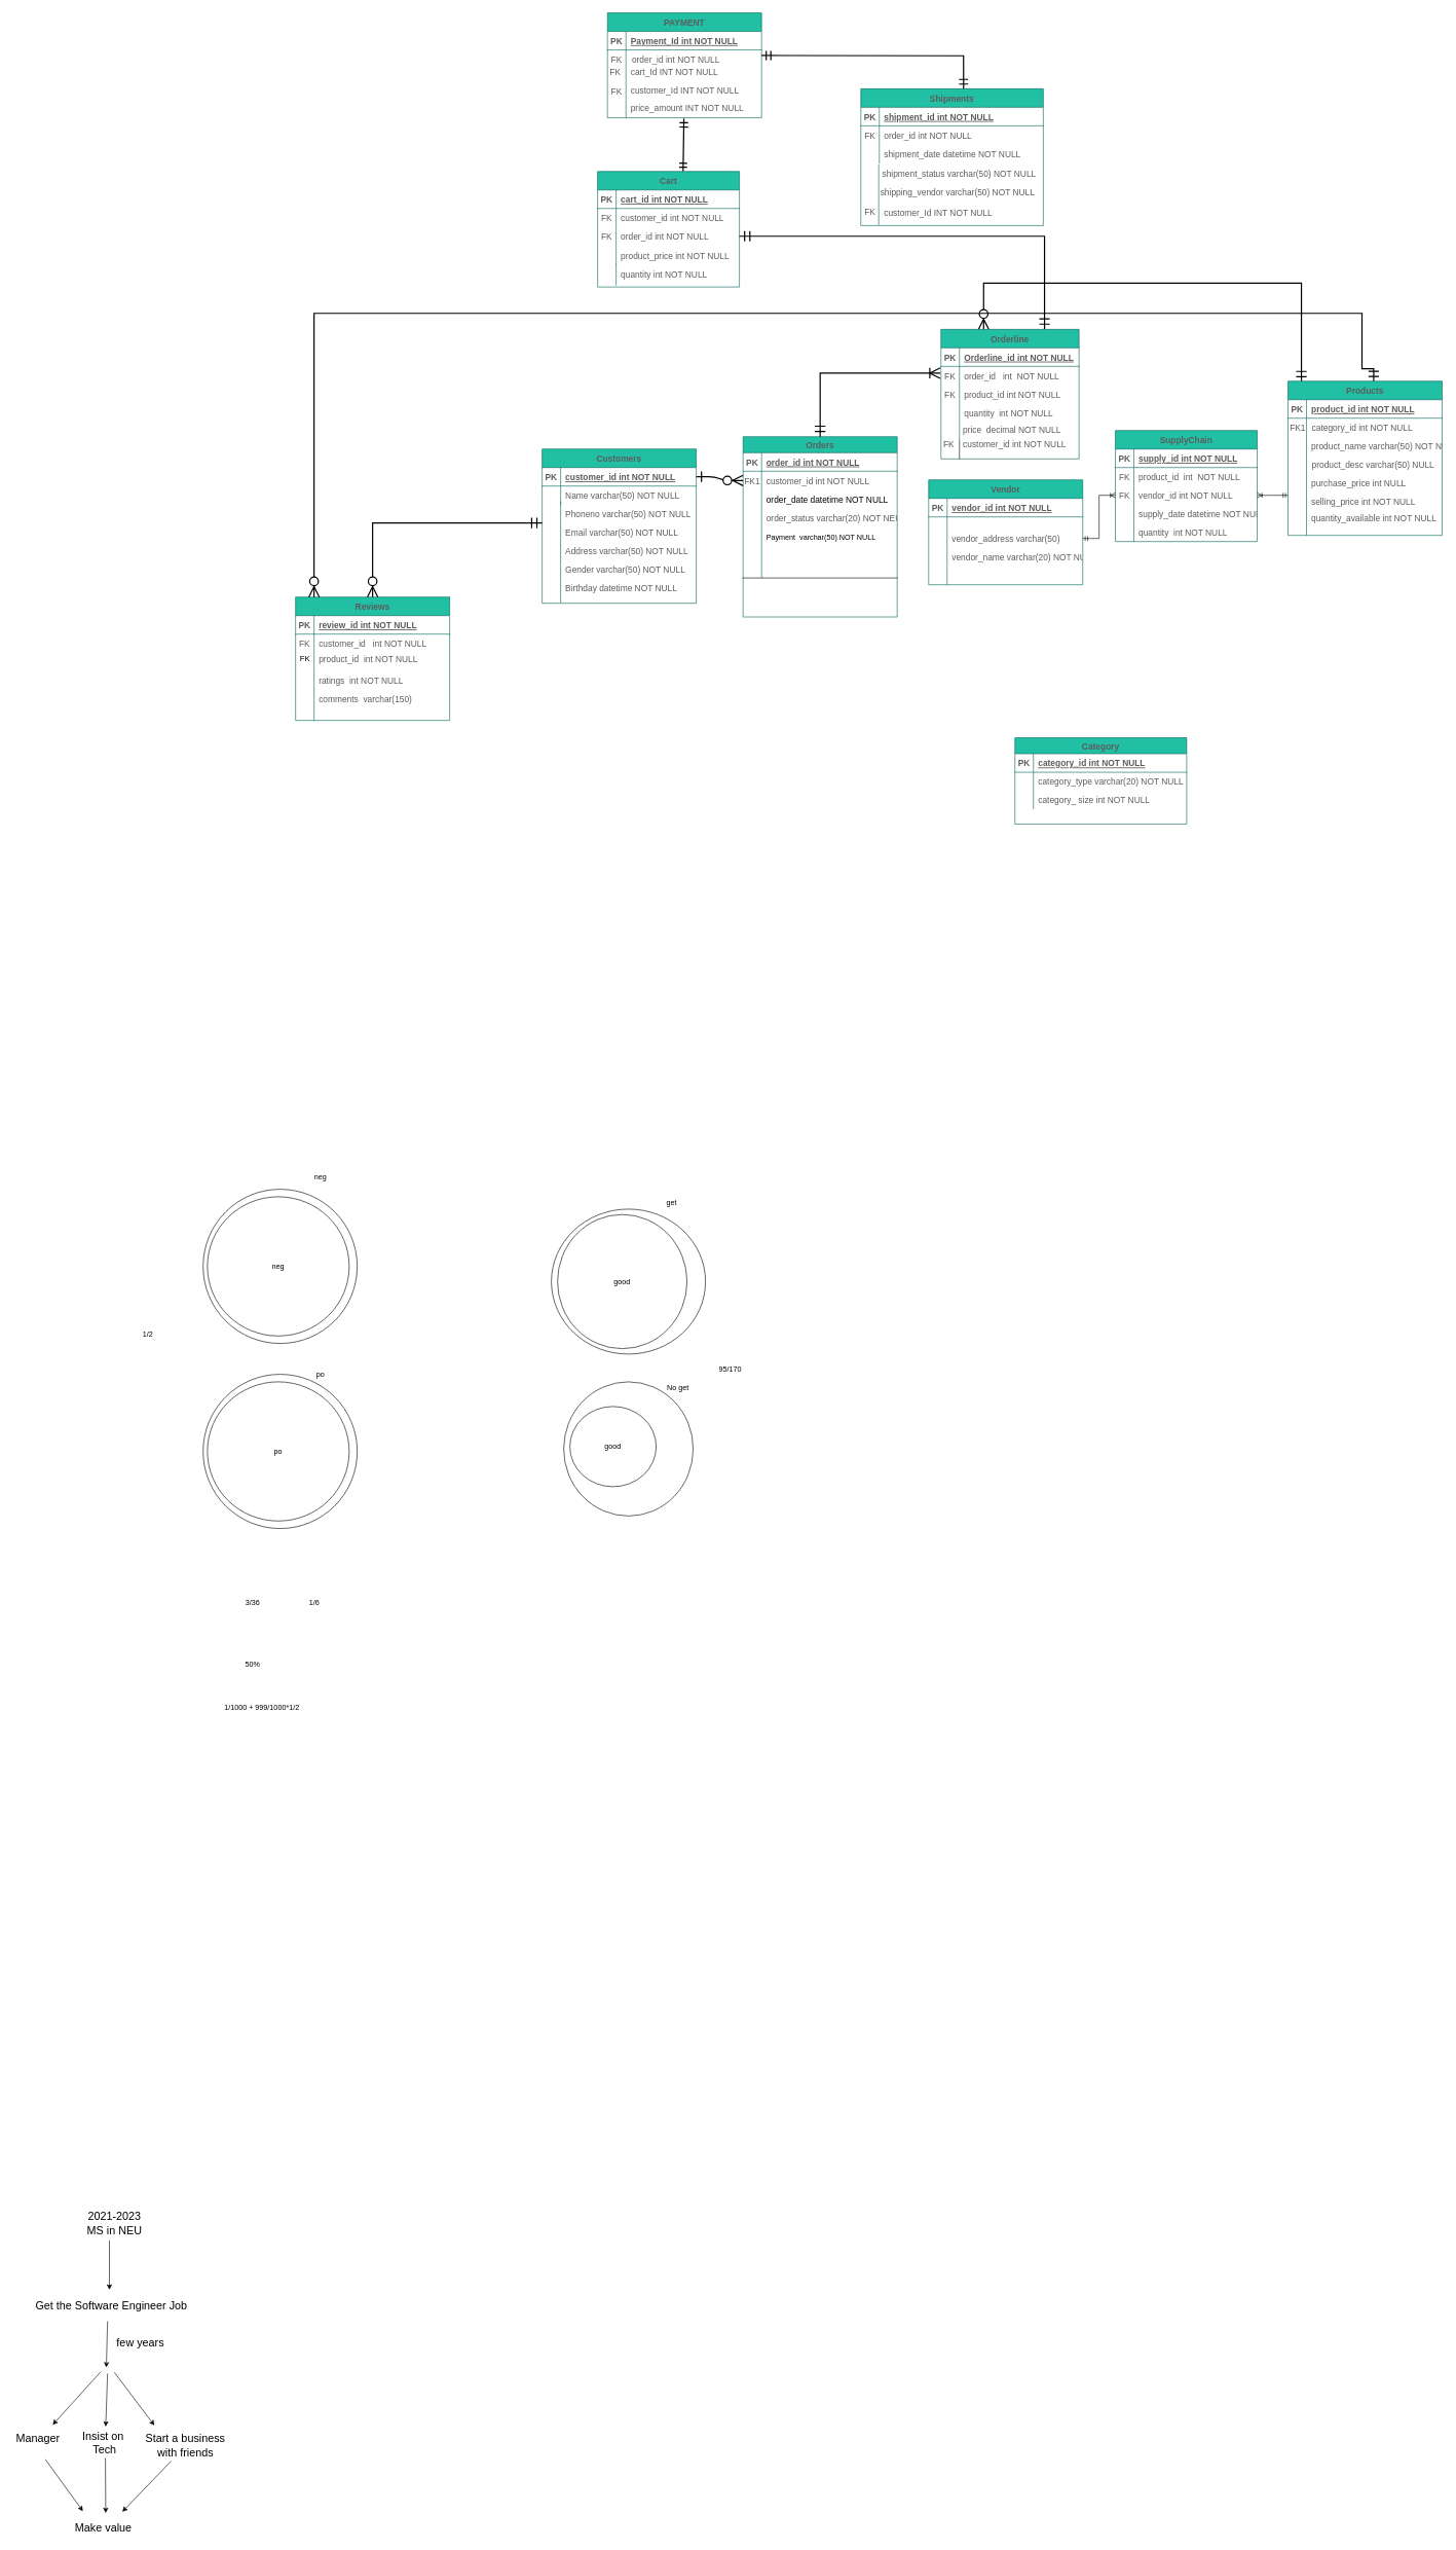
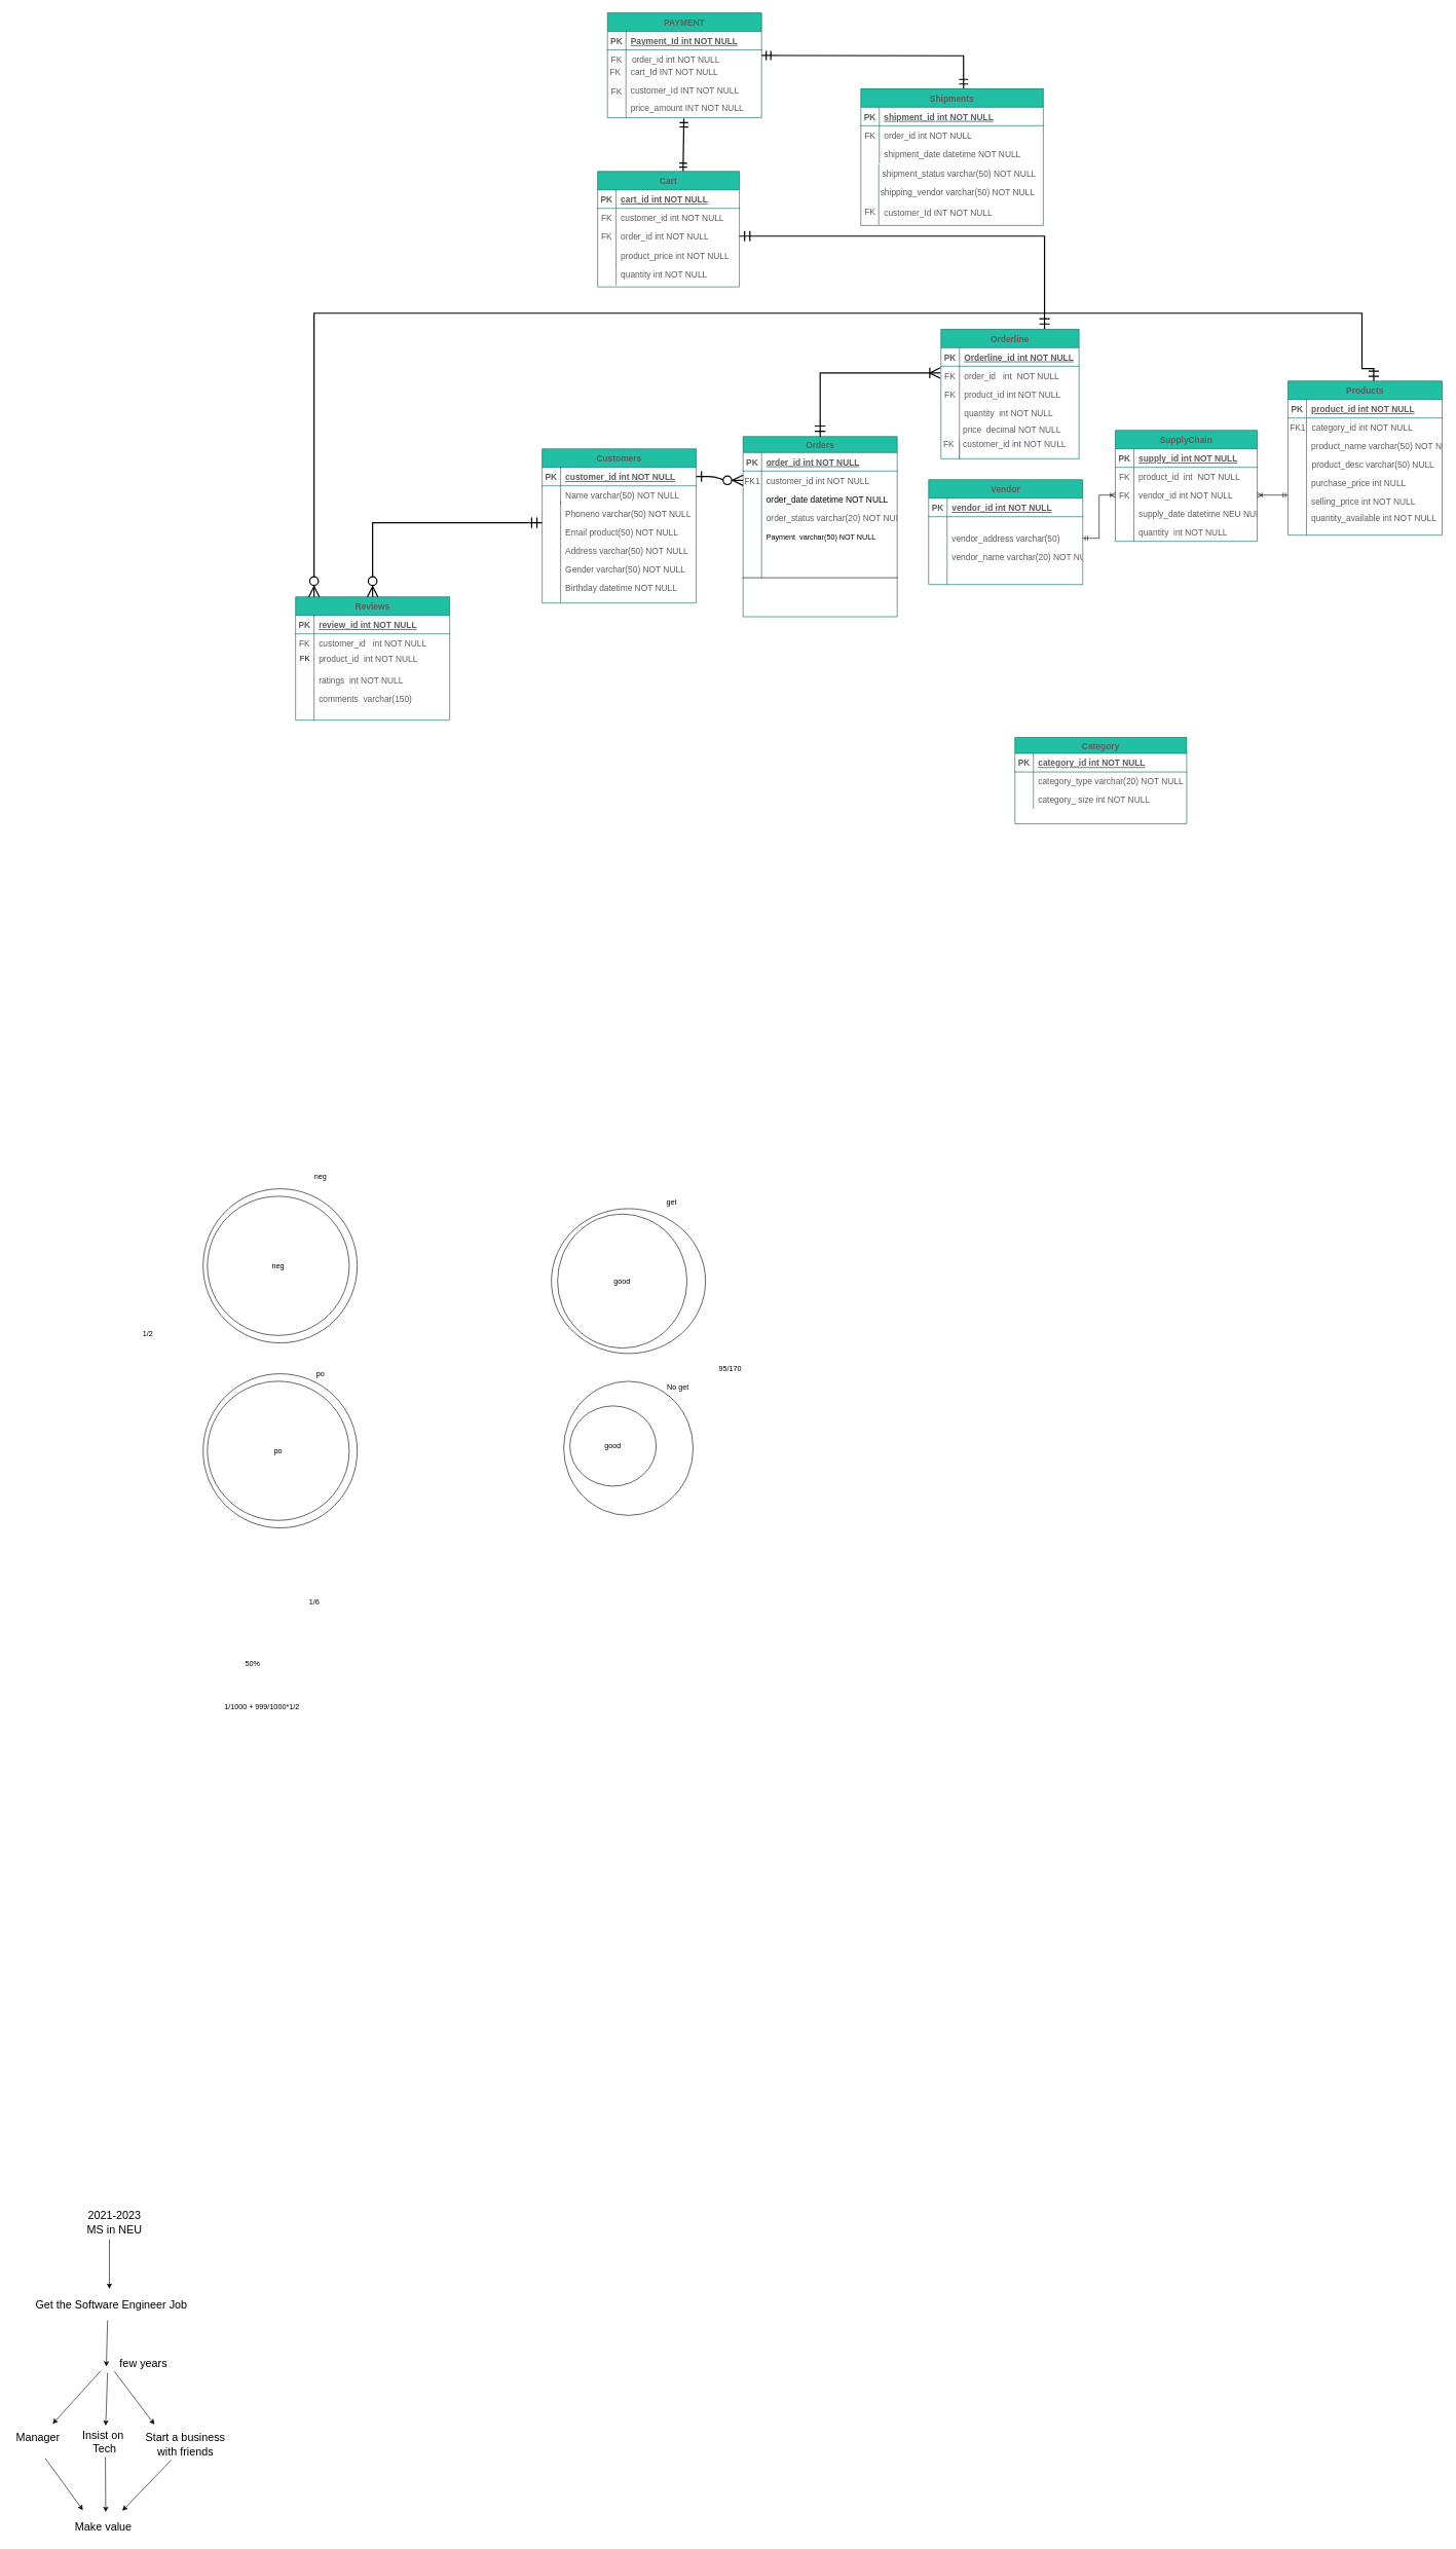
- <mxCell id="48" value="" style="edgeStyle=elbowEdgeStyle;fontSize=14;html=1;endArrow=ERzeroToMany;startArrow=ERmandOne;rounded=0;elbow=vertical;exitX=0.087;exitY=0.005;exitDx=0;exitDy=0;strokeWidth=2;targetPerimeterSpacing=0;endSize=14;startSize=14;strokeColor=#000000;fontColor=#5C5C5C;exitPerimeter=0;entryX=0.309;entryY=0.002;entryDx=0;entryDy=0;entryPerimeter=0;" parent="1" edge="1" target="129" source="77"><mxGeometry width="100" height="100" relative="1" as="geometry"><mxPoint x="2100" y="633" as="sourcePoint" /><mxPoint x="1595" y="563" as="targetPoint" /><Array as="points"><mxPoint x="1839" y="458" /></Array></mxGeometry></mxCell>
- <mxCell id="123" value="supply_date datetime NOT NULL" style="shape=partialRectangle;overflow=hidden;connectable=0;fillColor=none;top=0;left=0;bottom=0;right=0;align=left;spacingLeft=6;strokeWidth=1;fontSize=14;strokeColor=#006658;fontColor=#5C5C5C;" parent="121" vertex="1"><mxGeometry x="30" width="200" height="30" as="geometry"><mxRectangle width="200" height="30" as="alternateBounds" /></mxGeometry></mxCell>
+ <mxCell id="123" value="supply_date datetime NEU NULL" style="shape=partialRectangle;overflow=hidden;connectable=0;fillColor=none;top=0;left=0;bottom=0;right=0;align=left;spacingLeft=6;strokeWidth=1;fontSize=14;strokeColor=#006658;fontColor=#5C5C5C;" parent="121" vertex="1"><mxGeometry x="30" width="200" height="30" as="geometry"><mxRectangle width="200" height="30" as="alternateBounds" /></mxGeometry></mxCell>
- <mxCell id="180" value="order_status varchar(20) NOT NEU" style="shape=partialRectangle;overflow=hidden;connectable=0;fillColor=none;top=0;left=0;bottom=0;right=0;align=left;spacingLeft=6;strokeWidth=1;fontSize=14;strokeColor=#006658;fontColor=#5C5C5C;" vertex="1" parent="1"><mxGeometry x="1235" y="823" width="220" height="30" as="geometry"><mxRectangle width="220" height="30" as="alternateBounds" /></mxGeometry></mxCell>
+ <mxCell id="180" value="order_status varchar(20) NOT NULL" style="shape=partialRectangle;overflow=hidden;connectable=0;fillColor=none;top=0;left=0;bottom=0;right=0;align=left;spacingLeft=6;strokeWidth=1;fontSize=14;strokeColor=#006658;fontColor=#5C5C5C;" vertex="1" parent="1"><mxGeometry x="1235" y="823" width="220" height="30" as="geometry"><mxRectangle width="220" height="30" as="alternateBounds" /></mxGeometry></mxCell>
- <mxCell id="33" value="Email varchar(50) NOT NULL" style="shape=partialRectangle;overflow=hidden;connectable=0;fillColor=none;top=0;left=0;bottom=0;right=0;align=left;spacingLeft=6;strokeWidth=1;fontSize=14;strokeColor=#006658;fontColor=#5C5C5C;" parent="1" vertex="1"><mxGeometry x="909" y="847" width="220" height="30" as="geometry" /></mxCell>
+ <mxCell id="33" value="Email product(50) NOT NULL" style="shape=partialRectangle;overflow=hidden;connectable=0;fillColor=none;top=0;left=0;bottom=0;right=0;align=left;spacingLeft=6;strokeWidth=1;fontSize=14;strokeColor=#006658;fontColor=#5C5C5C;" parent="1" vertex="1"><mxGeometry x="909" y="847" width="220" height="30" as="geometry" /></mxCell>
- <mxCell id="160" value="3/36" style="text;html=1;align=center;verticalAlign=middle;resizable=0;points=[];autosize=1;strokeColor=none;fillColor=none;" parent="1" vertex="1"><mxGeometry x="389" y="2587" width="40" height="20" as="geometry" /></mxCell>
- <mxCell id="168" value="few years" style="text;html=1;align=center;verticalAlign=middle;resizable=0;points=[];autosize=1;strokeColor=none;fillColor=none;fontSize=18;" parent="1" vertex="1"><mxGeometry x="183" y="3785" width="87" height="26" as="geometry" /></mxCell>
+ <mxCell id="168" value="few years" style="text;html=1;align=center;verticalAlign=middle;resizable=0;points=[];autosize=1;strokeColor=none;fillColor=none;fontSize=18;" parent="1" vertex="1"><mxGeometry x="188" y="3820" width="87" height="26" as="geometry" /></mxCell>
